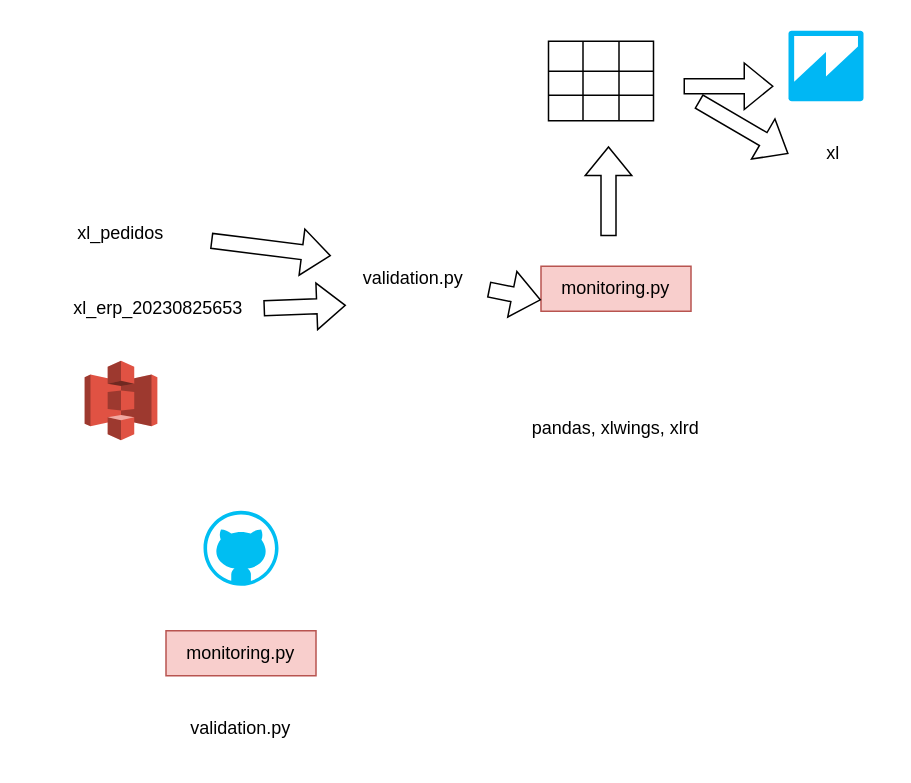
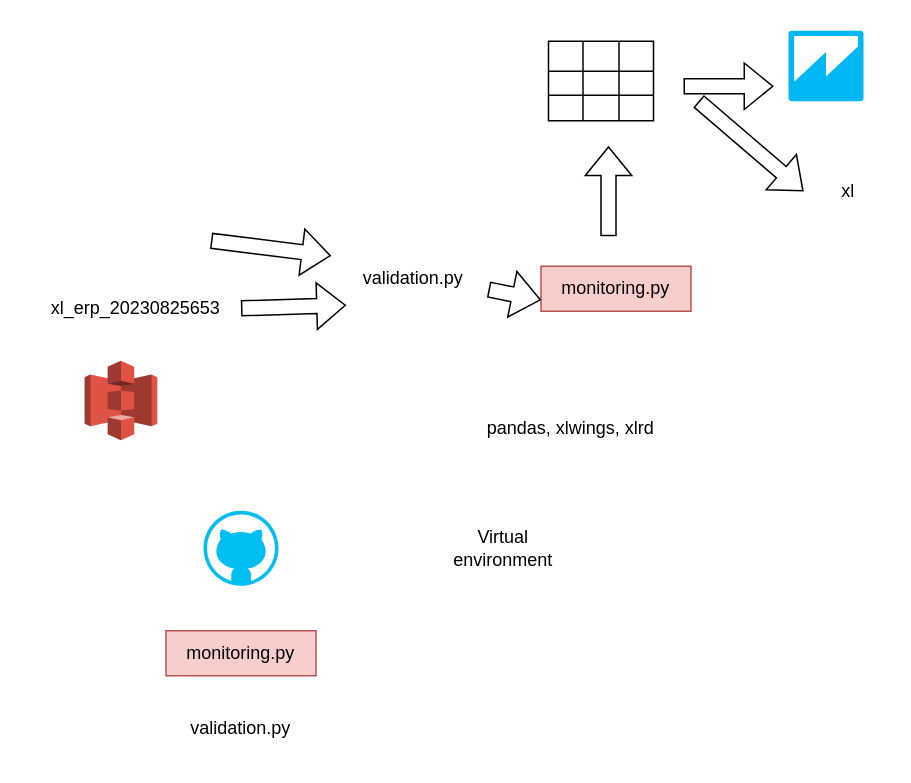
- <mxCell id="23" value="xl" style="text;html=1;align=center;verticalAlign=middle;whiteSpace=wrap;rounded=0;" parent="1" vertex="1"><mxGeometry x="525" y="87" width="60" height="30" as="geometry" /></mxCell>
+ <mxCell id="23" value="xl" style="text;html=1;align=center;verticalAlign=middle;whiteSpace=wrap;rounded=0;" parent="1" vertex="1"><mxGeometry x="535" y="112" width="60" height="30" as="geometry" /></mxCell>
- <mxCell id="3" value="xl_pedidos" style="text;html=1;align=center;verticalAlign=middle;whiteSpace=wrap;rounded=0;" parent="1" vertex="1"><mxGeometry x="50" y="140" width="60" height="30" as="geometry" /></mxCell>
- <mxCell id="4" value="xl_erp_20230825653" style="text;html=1;align=center;verticalAlign=middle;whiteSpace=wrap;rounded=0;" parent="1" vertex="1"><mxGeometry x="35" y="190" width="140" height="30" as="geometry" /></mxCell>
+ <mxCell id="4" value="xl_erp_20230825653" style="text;html=1;align=center;verticalAlign=middle;whiteSpace=wrap;rounded=0;" parent="1" vertex="1"><mxGeometry x="20" y="190" width="140" height="30" as="geometry" /></mxCell>
- <mxCell id="28" value="pandas, xlwings, xlrd" style="text;html=1;align=center;verticalAlign=middle;whiteSpace=wrap;rounded=0;" parent="1" vertex="1"><mxGeometry x="330" y="270" width="160" height="30" as="geometry" /></mxCell>
+ <mxCell id="28" value="pandas, xlwings, xlrd" style="text;html=1;align=center;verticalAlign=middle;whiteSpace=wrap;rounded=0;" parent="1" vertex="1"><mxGeometry x="300" y="270" width="160" height="30" as="geometry" /></mxCell>
+ <mxCell id="32" value="Virtual environment" style="text;html=1;align=center;verticalAlign=middle;whiteSpace=wrap;rounded=0;" parent="1" vertex="1"><mxGeometry x="305" y="350" width="60" height="30" as="geometry" /></mxCell>
